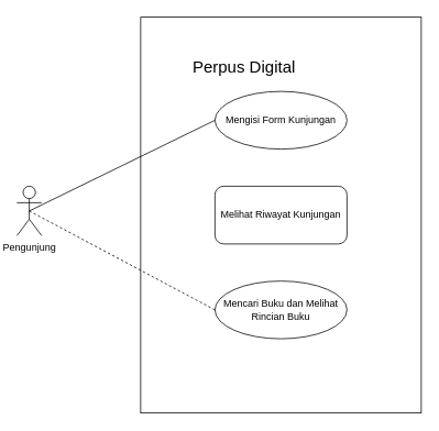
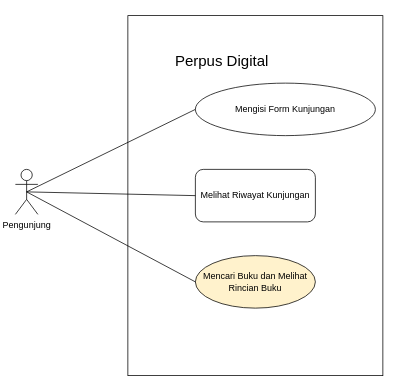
- <mxCell id="5" value="Mengisi Form Kunjungan" style="ellipse;whiteSpace=wrap;html=1;" parent="1" vertex="1"><mxGeometry x="260" y="110" width="160" height="70" as="geometry" /></mxCell>
+ <mxCell id="5" value="Mengisi Form Kunjungan" style="ellipse;whiteSpace=wrap;html=1;" parent="1" vertex="1"><mxGeometry x="260" y="110" width="240" height="70" as="geometry" /></mxCell>
+ <mxCell id="9" value="" style="endArrow=none;html=1;rounded=0;exitX=0.5;exitY=0.5;exitDx=0;exitDy=0;exitPerimeter=0;entryX=0;entryY=0.5;entryDx=0;entryDy=0;" edge="1" parent="1" source="3" target="6"><mxGeometry width="50" height="50" relative="1" as="geometry"><mxPoint x="45" y="265" as="sourcePoint" /><mxPoint x="270" y="155" as="targetPoint" /></mxGeometry></mxCell>
- <mxCell id="10" value="" style="endArrow=none;html=1;rounded=0;exitX=0.5;exitY=0.5;exitDx=0;exitDy=0;exitPerimeter=0;entryX=0;entryY=0.5;entryDx=0;entryDy=0;dashed=1;" edge="1" parent="1" source="3" target="7"><mxGeometry width="50" height="50" relative="1" as="geometry"><mxPoint x="45" y="265" as="sourcePoint" /><mxPoint x="270" y="270" as="targetPoint" /></mxGeometry></mxCell>
+ <mxCell id="10" value="" style="endArrow=none;html=1;rounded=0;exitX=0.5;exitY=0.5;exitDx=0;exitDy=0;exitPerimeter=0;entryX=0;entryY=0.5;entryDx=0;entryDy=0;" edge="1" parent="1" source="3" target="7"><mxGeometry width="50" height="50" relative="1" as="geometry"><mxPoint x="45" y="265" as="sourcePoint" /><mxPoint x="270" y="270" as="targetPoint" /></mxGeometry></mxCell>
- <mxCell id="7" value="Mencari Buku dan Melihat Rincian Buku" style="ellipse;whiteSpace=wrap;html=1;" parent="1" vertex="1"><mxGeometry x="260" y="340" width="160" height="70" as="geometry" /></mxCell>
+ <mxCell id="7" value="Mencari Buku dan Melihat Rincian Buku" style="ellipse;whiteSpace=wrap;html=1;fillColor=#fff2cc;" parent="1" vertex="1"><mxGeometry x="260" y="340" width="160" height="70" as="geometry" /></mxCell>
